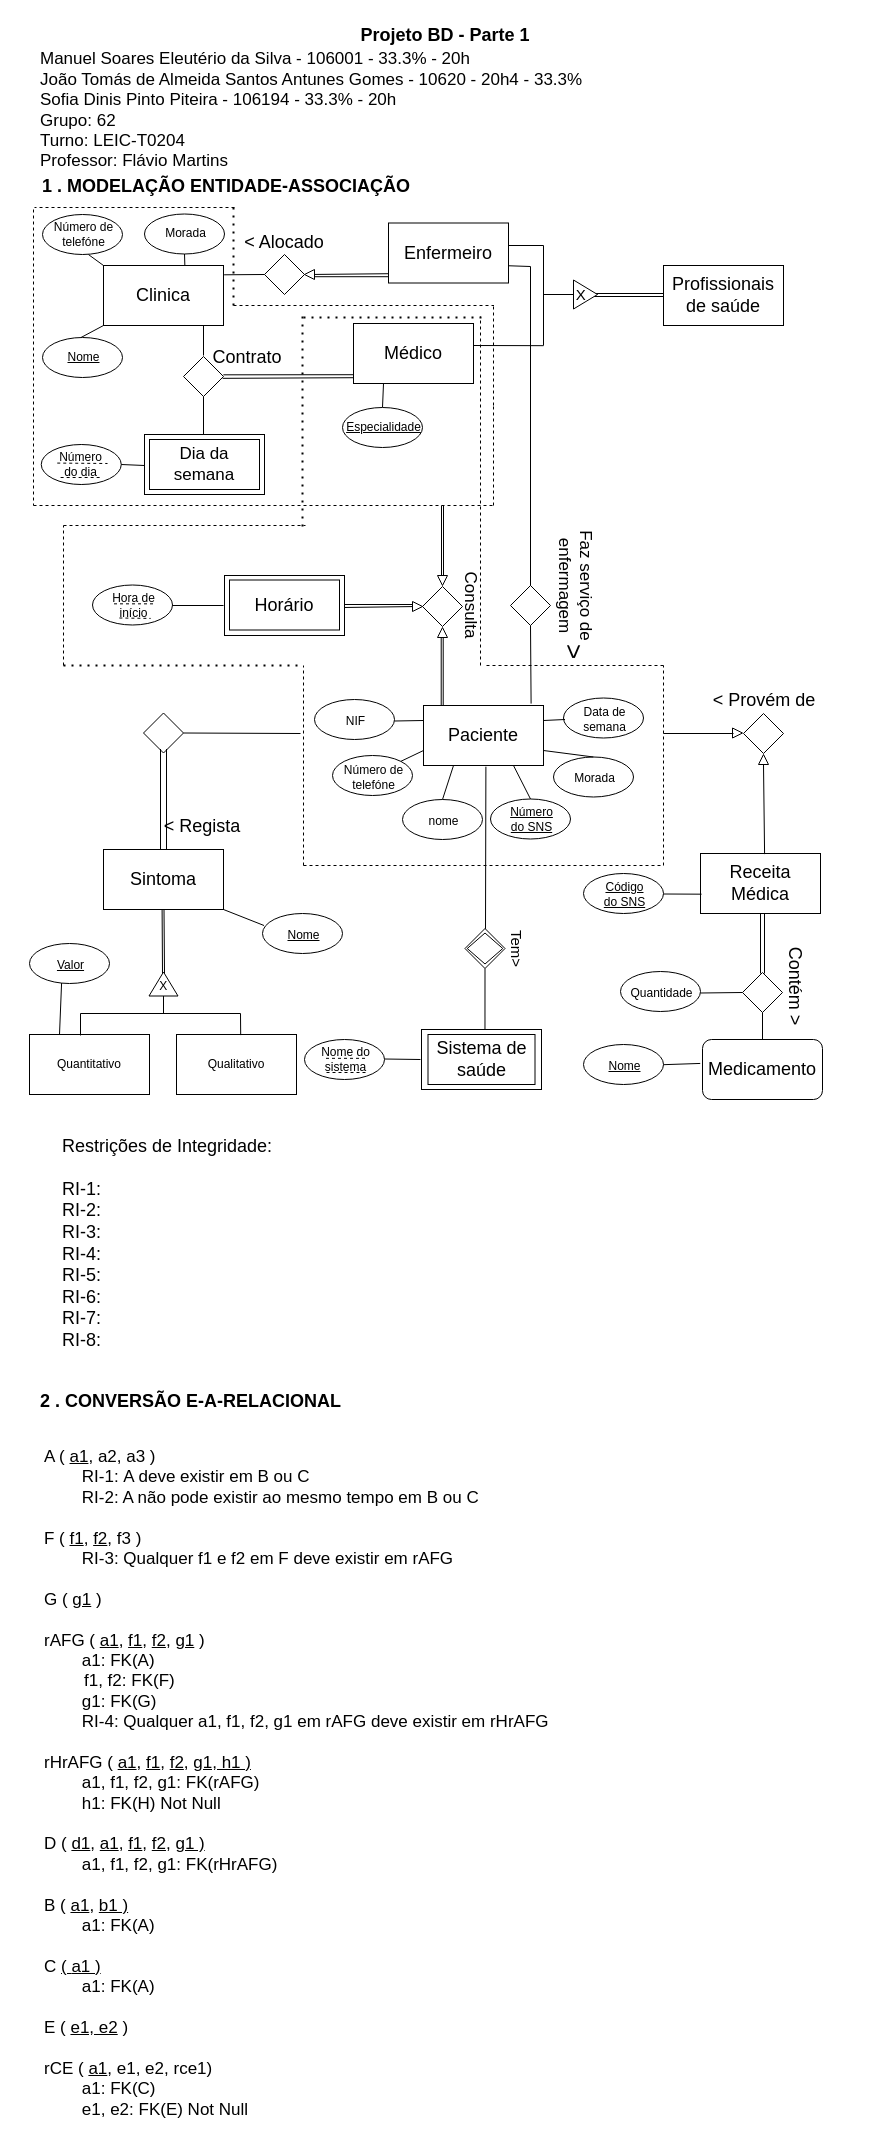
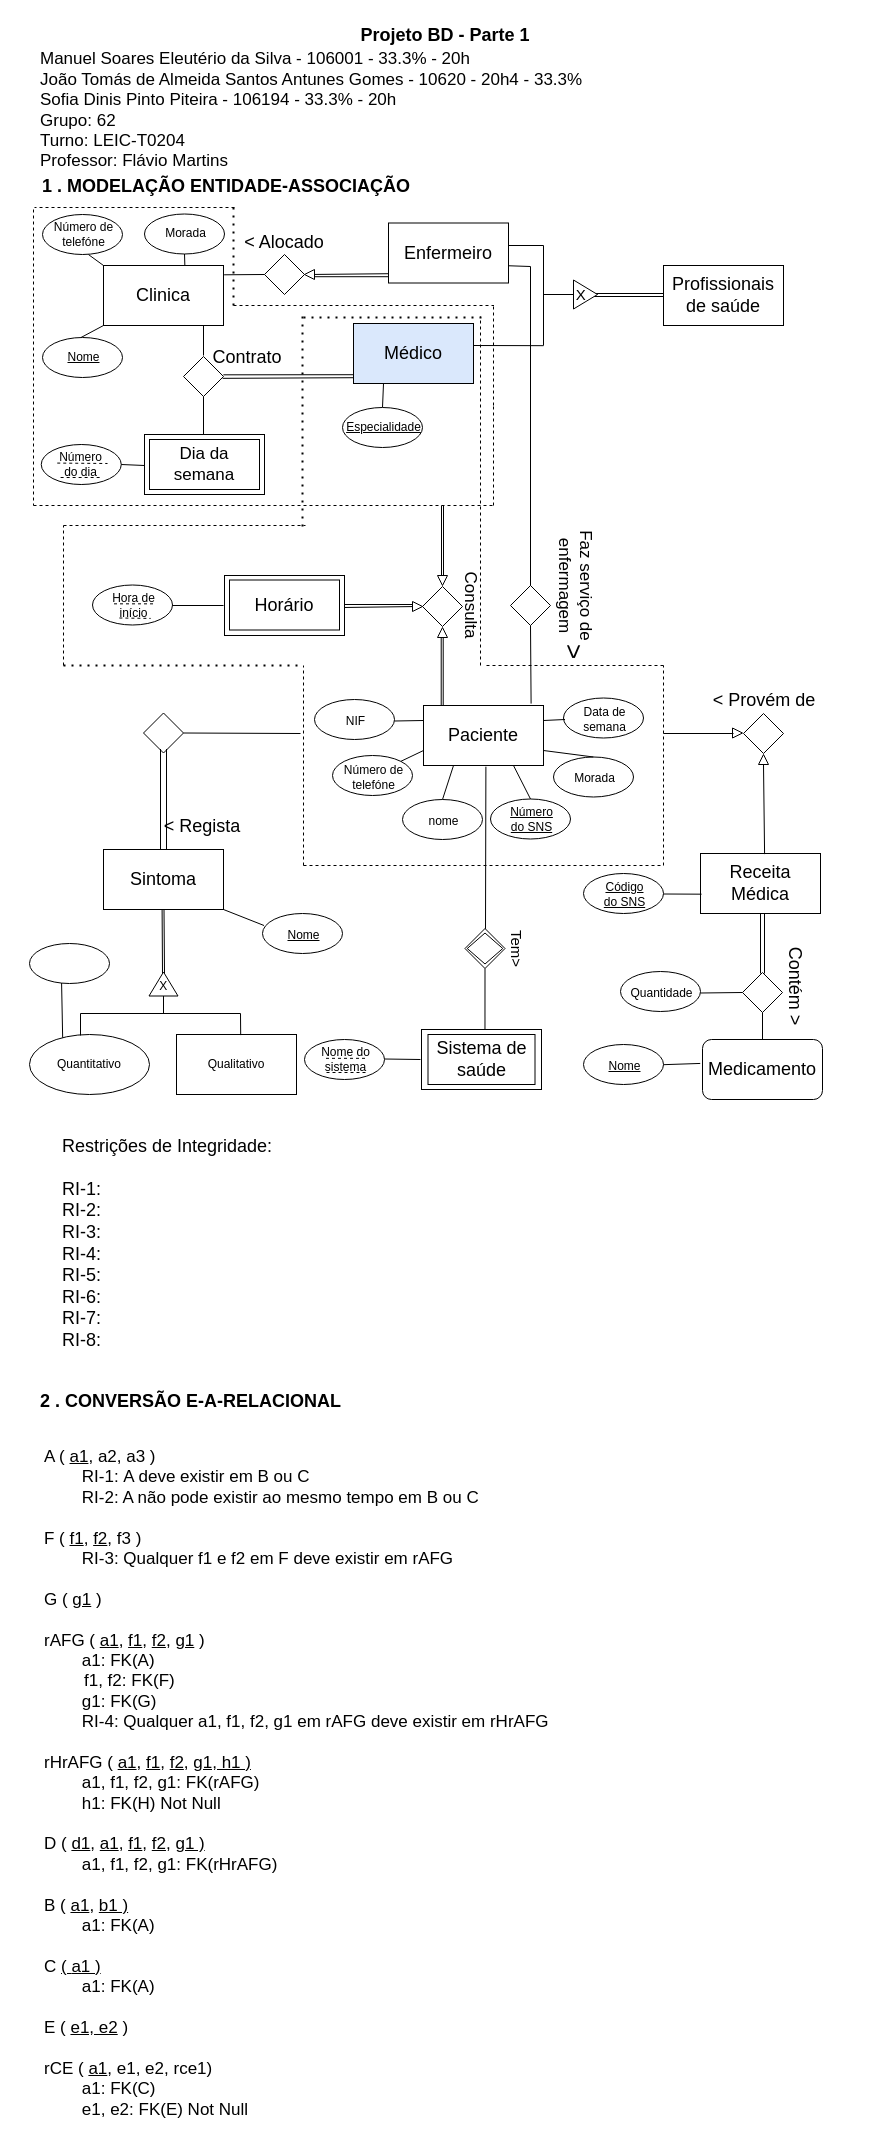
- <mxCell id="15" value="&lt;font style=&quot;font-size: 18px;&quot;&gt;Médico&lt;/font&gt;" style="rounded=0;whiteSpace=wrap;html=1;fontSize=13;" parent="1" vertex="1"><mxGeometry x="353" y="323" width="120" height="60" as="geometry" /></mxCell>
+ <mxCell id="15" value="&lt;font style=&quot;font-size: 18px;&quot;&gt;Médico&lt;/font&gt;" style="rounded=0;whiteSpace=wrap;html=1;fontSize=13;fillColor=#dae8fc;" parent="1" vertex="1"><mxGeometry x="353" y="323" width="120" height="60" as="geometry" /></mxCell>
- <mxCell id="164" value="&lt;u&gt;Valor&lt;/u&gt;" style="text;html=1;strokeColor=none;fillColor=none;align=center;verticalAlign=middle;whiteSpace=wrap;rounded=0;fontSize=12;" vertex="1" parent="1"><mxGeometry x="30.5" y="955" width="78.5" height="19" as="geometry" /></mxCell>
- <mxCell id="157" value="Quantitativo" style="rounded=0;whiteSpace=wrap;html=1;fontSize=12;" vertex="1" parent="1"><mxGeometry x="29" y="1034" width="120" height="60" as="geometry" /></mxCell>
+ <mxCell id="157" value="Quantitativo" style="ellipse;whiteSpace=wrap;html=1;fontSize=12;" vertex="1" parent="1"><mxGeometry x="29" y="1034" width="120" height="60" as="geometry" /></mxCell>
